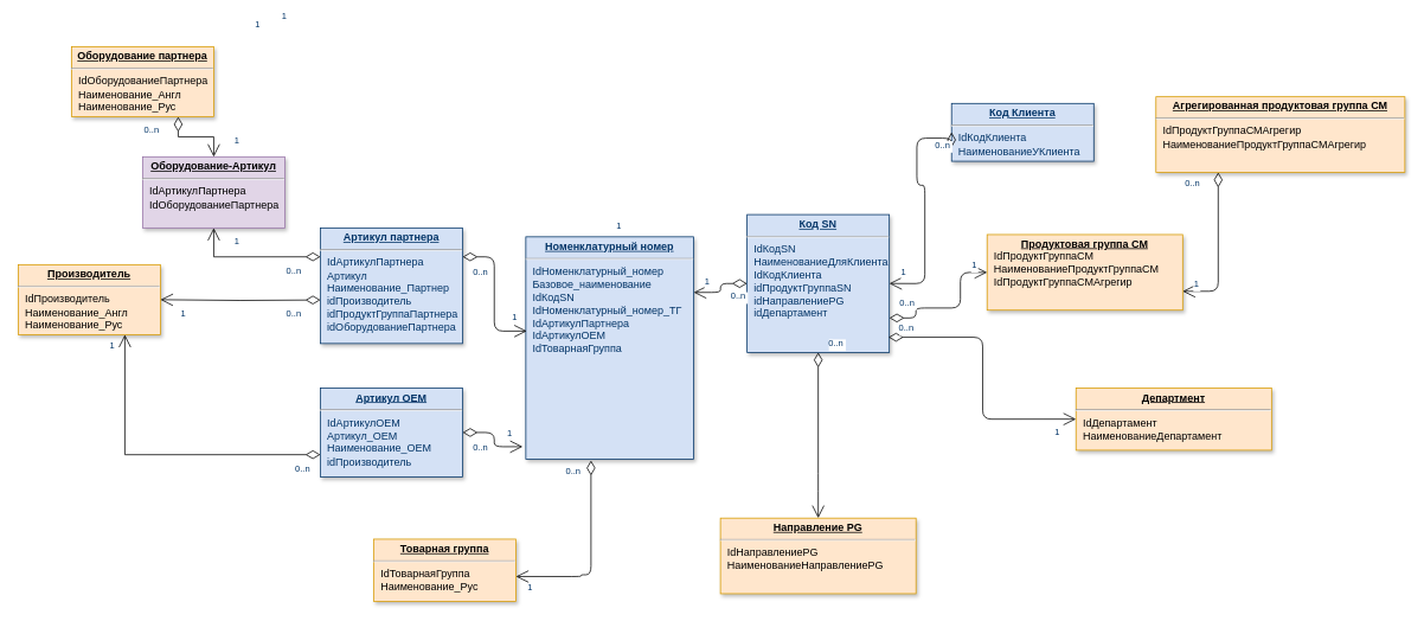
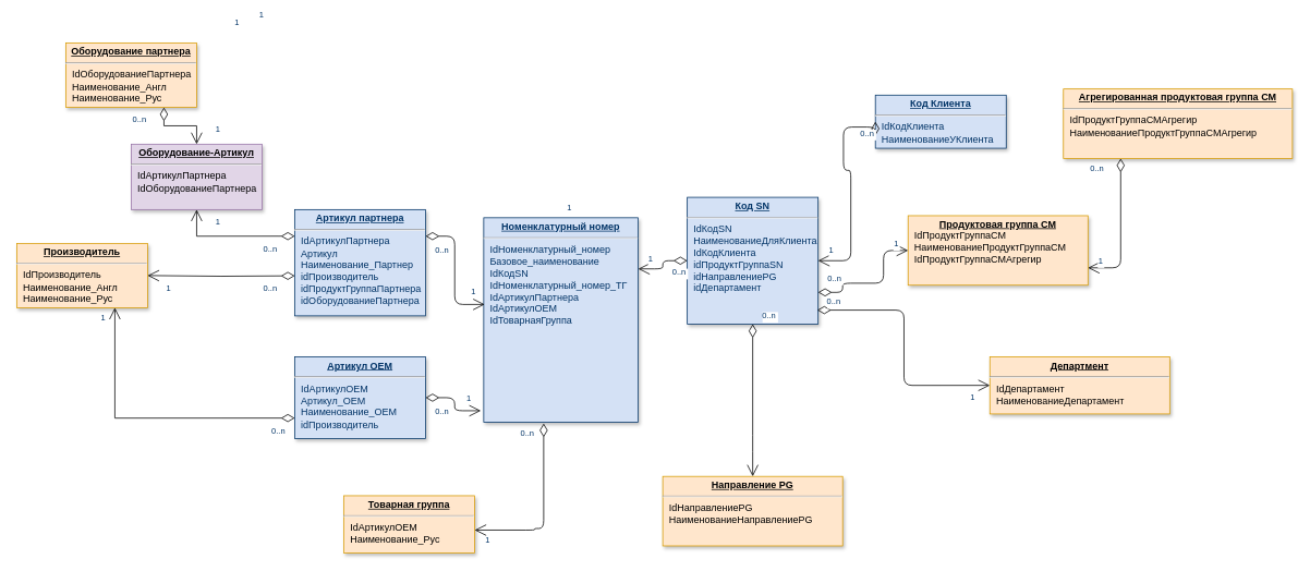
- <mxCell id="56" value="&lt;p style=&quot;margin: 0px ; margin-top: 4px ; text-align: center ; text-decoration: underline&quot;&gt;&lt;b&gt;Товарная группа&lt;/b&gt;&lt;/p&gt;&lt;hr&gt;&lt;p style=&quot;margin: 0px ; margin-left: 8px&quot;&gt;IdТоварнаяГруппа&lt;/p&gt;&lt;p style=&quot;margin: 0px ; margin-left: 8px&quot;&gt;&lt;span&gt;Наименование_Рус&lt;/span&gt;&lt;br&gt;&lt;/p&gt;" style="verticalAlign=top;align=left;overflow=fill;fontSize=12;fontFamily=Helvetica;html=1;strokeColor=#d79b00;shadow=1;fillColor=#ffe6cc;" vertex="1" parent="1"><mxGeometry x="420" y="573.66" width="160" height="70" as="geometry" /></mxCell>
+ <mxCell id="56" value="&lt;p style=&quot;margin: 0px ; margin-top: 4px ; text-align: center ; text-decoration: underline&quot;&gt;&lt;b&gt;Товарная группа&lt;/b&gt;&lt;/p&gt;&lt;hr&gt;&lt;p style=&quot;margin: 0px ; margin-left: 8px&quot;&gt;IdАртикулOEM&lt;/p&gt;&lt;p style=&quot;margin: 0px ; margin-left: 8px&quot;&gt;&lt;span&gt;Наименование_Рус&lt;/span&gt;&lt;br&gt;&lt;/p&gt;" style="verticalAlign=top;align=left;overflow=fill;fontSize=12;fontFamily=Helvetica;html=1;strokeColor=#d79b00;shadow=1;fillColor=#ffe6cc;" vertex="1" parent="1"><mxGeometry x="420" y="573.66" width="160" height="70" as="geometry" /></mxCell>
